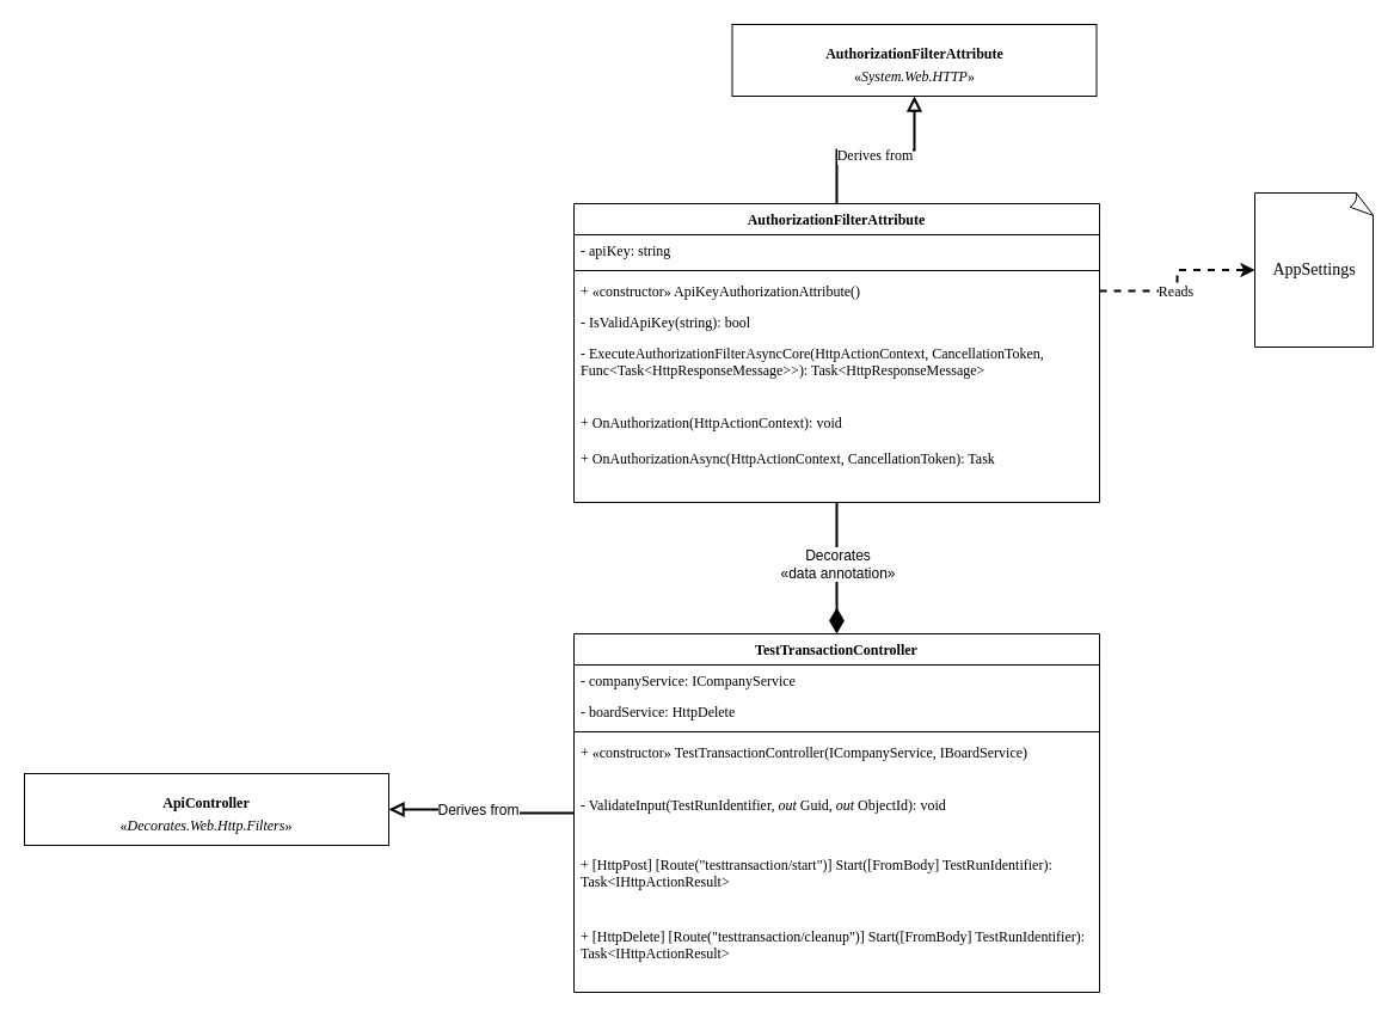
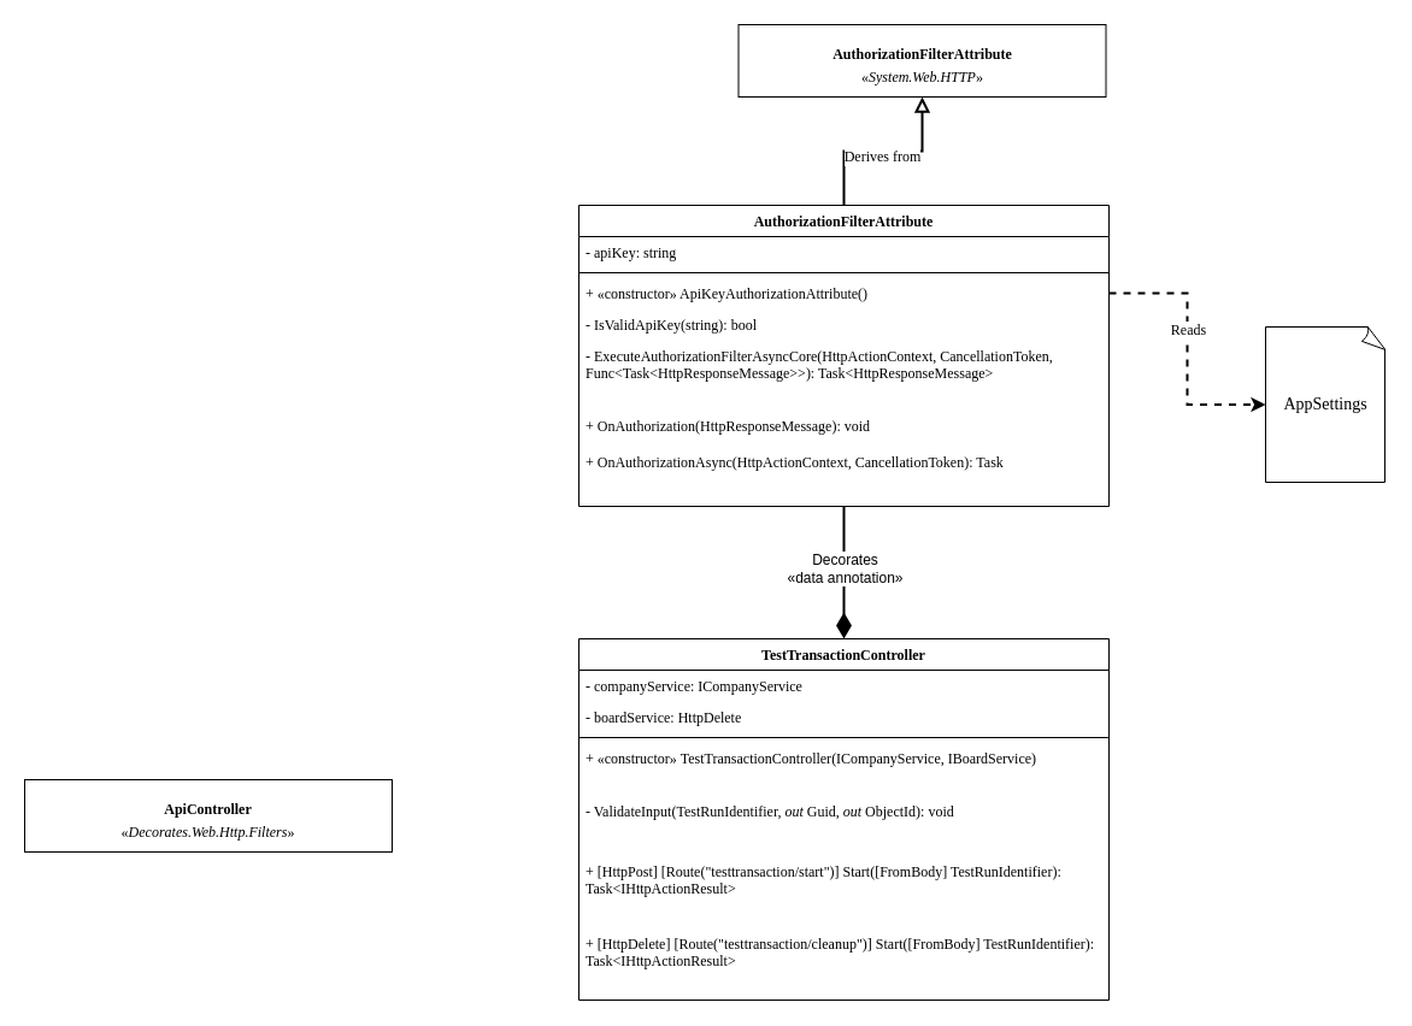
- <mxCell id="15" value="&lt;font style=&quot;font-size: 14px;&quot;&gt;AppSettings&lt;/font&gt;" style="whiteSpace=wrap;html=1;shape=mxgraph.basic.document;fontFamily=Lucida Console;" parent="1" vertex="1"><mxGeometry x="1050" y="161" width="100" height="129" as="geometry" /></mxCell>
+ <mxCell id="15" value="&lt;font style=&quot;font-size: 14px;&quot;&gt;AppSettings&lt;/font&gt;" style="whiteSpace=wrap;html=1;shape=mxgraph.basic.document;fontFamily=Lucida Console;" parent="1" vertex="1"><mxGeometry x="1050" y="271" width="100" height="129" as="geometry" /></mxCell>
- <mxCell id="12" value="+ OnAuthorization(HttpActionContext): void" style="text;strokeColor=none;fillColor=none;align=left;verticalAlign=top;spacingLeft=4;spacingRight=4;overflow=hidden;rotatable=0;points=[[0,0.5],[1,0.5]];portConstraint=eastwest;whiteSpace=wrap;html=1;fontFamily=Lucida Console;fontSize=12;" parent="6" vertex="1"><mxGeometry y="170" width="440" height="30" as="geometry" /></mxCell>
+ <mxCell id="12" value="+ OnAuthorization(HttpResponseMessage): void" style="text;strokeColor=none;fillColor=none;align=left;verticalAlign=top;spacingLeft=4;spacingRight=4;overflow=hidden;rotatable=0;points=[[0,0.5],[1,0.5]];portConstraint=eastwest;whiteSpace=wrap;html=1;fontFamily=Lucida Console;fontSize=12;" parent="6" vertex="1"><mxGeometry y="170" width="440" height="30" as="geometry" /></mxCell>
- <mxCell id="18" style="edgeStyle=orthogonalEdgeStyle;rounded=0;orthogonalLoop=1;jettySize=auto;html=1;entryX=1;entryY=0.5;entryDx=0;entryDy=0;strokeWidth=2;endArrow=block;endFill=0;endSize=8;" parent="1" source="20" target="28" edge="1"><mxGeometry relative="1" as="geometry" /></mxCell>
- <mxCell id="19" value="&lt;font style=&quot;font-size: 12px;&quot;&gt;Derives from&lt;/font&gt;" style="edgeLabel;html=1;align=center;verticalAlign=middle;resizable=0;points=[];" parent="18" vertex="1" connectable="0"><mxGeometry y="1" relative="1" as="geometry"><mxPoint x="-2" y="-1" as="offset" /></mxGeometry></mxCell>
